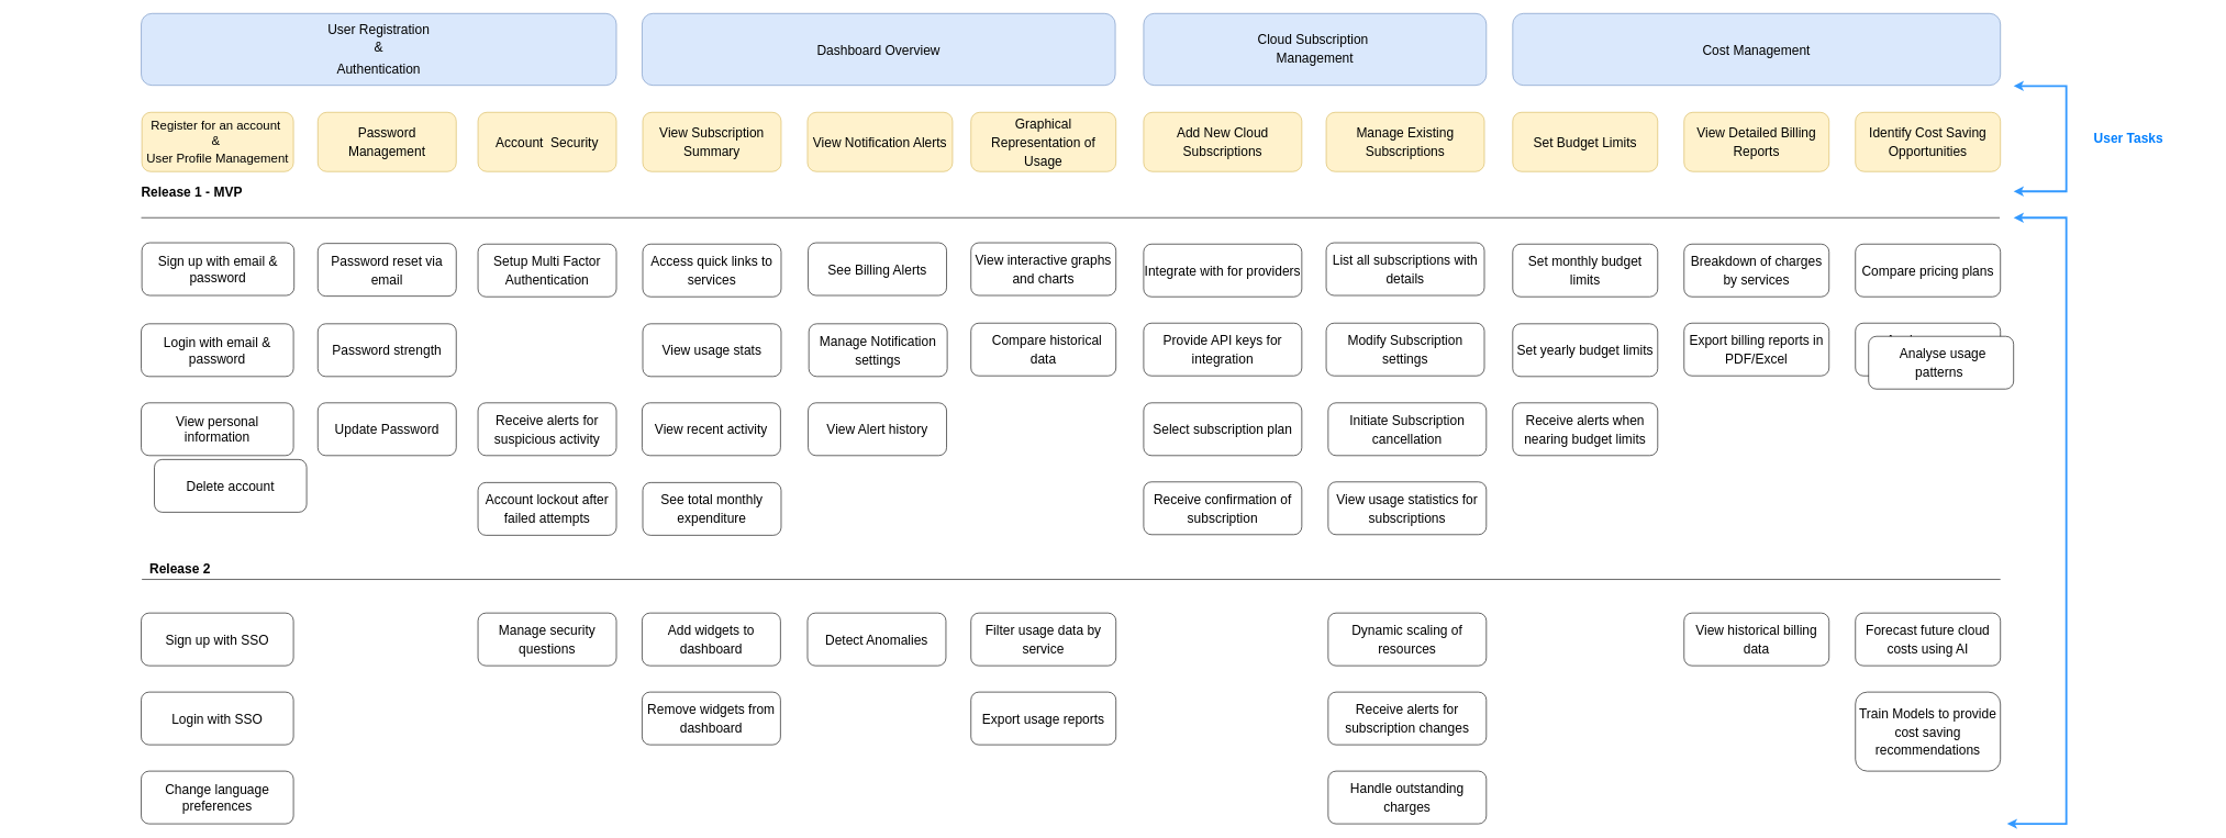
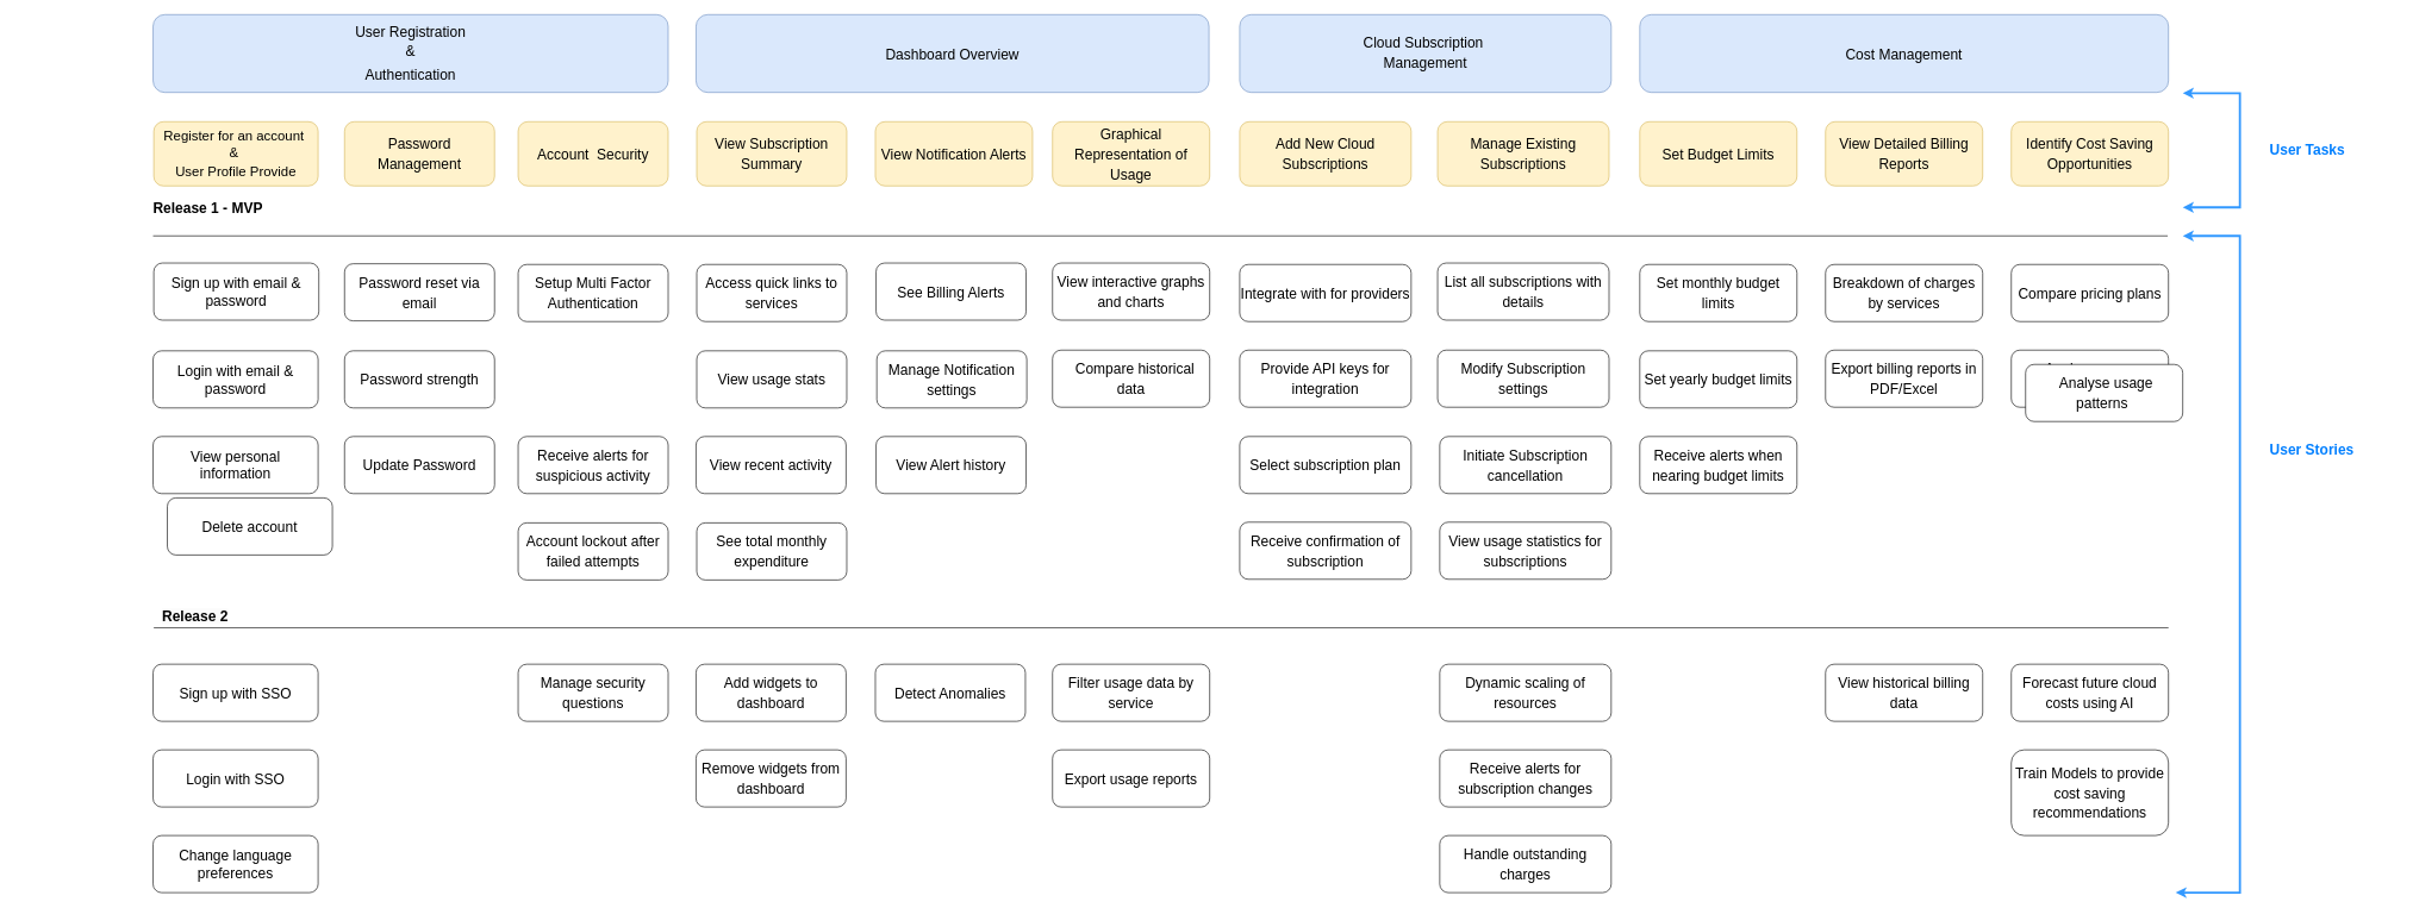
- <mxCell id="6" value="&lt;font style=&quot;font-size: 19px;&quot;&gt;Register for an account&amp;nbsp;&lt;/font&gt;&lt;div style=&quot;line-height: 140%; font-size: 19px;&quot;&gt;&lt;font style=&quot;font-size: 19px;&quot;&gt;&amp;amp;&amp;nbsp;&lt;/font&gt;&lt;/div&gt;&lt;div style=&quot;line-height: 140%; font-size: 19px;&quot;&gt;&lt;font style=&quot;font-size: 19px;&quot;&gt;User Profile Management&lt;/font&gt;&lt;/div&gt;" style="rounded=1;whiteSpace=wrap;html=1;fillColor=#fff2cc;strokeColor=#d6b656;fontSize=20;" parent="1" vertex="1"><mxGeometry x="214" y="170" width="230" height="90" as="geometry" /></mxCell>
+ <mxCell id="6" value="&lt;font style=&quot;font-size: 19px;&quot;&gt;Register for an account&amp;nbsp;&lt;/font&gt;&lt;div style=&quot;line-height: 140%; font-size: 19px;&quot;&gt;&lt;font style=&quot;font-size: 19px;&quot;&gt;&amp;amp;&amp;nbsp;&lt;/font&gt;&lt;/div&gt;&lt;div style=&quot;line-height: 140%; font-size: 19px;&quot;&gt;&lt;font style=&quot;font-size: 19px;&quot;&gt;User Profile Provide&lt;/font&gt;&lt;/div&gt;" style="rounded=1;whiteSpace=wrap;html=1;fillColor=#fff2cc;strokeColor=#d6b656;fontSize=20;" parent="1" vertex="1"><mxGeometry x="214" y="170" width="230" height="90" as="geometry" /></mxCell>
+ <mxCell id="70" value="&lt;div style=&quot;text-align: center; font-size: 20px;&quot;&gt;&lt;span style=&quot;background-color: initial; font-size: 20px;&quot;&gt;&lt;font color=&quot;#007fff&quot; style=&quot;font-size: 20px;&quot;&gt;&lt;b style=&quot;font-size: 20px;&quot;&gt;User Stories&lt;/b&gt;&lt;/font&gt;&lt;/span&gt;&lt;/div&gt;" style="text;whiteSpace=wrap;html=1;fontSize=20;" parent="1" vertex="1"><mxGeometry x="3174" y="611" width="180" height="40" as="geometry" /></mxCell>
